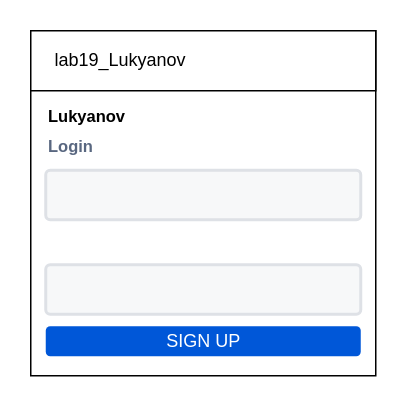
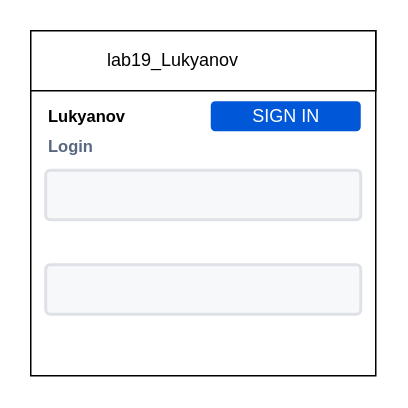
- <mxCell id="4" value="lab19_Lukyanov" style="text;html=1;strokeColor=none;fillColor=none;align=center;verticalAlign=middle;whiteSpace=wrap;rounded=0;" parent="1" vertex="1"><mxGeometry x="60" y="30" width="40" height="20" as="geometry" /></mxCell>
+ <mxCell id="4" value="lab19_Lukyanov" style="text;html=1;strokeColor=none;fillColor=none;align=center;verticalAlign=middle;whiteSpace=wrap;rounded=0;" parent="1" vertex="1"><mxGeometry x="95" y="30" width="40" height="20" as="geometry" /></mxCell>
+ <mxCell id="9" value="SIGN IN" style="rounded=1;fillColor=#0057D8;align=center;strokeColor=none;html=1;fontColor=#ffffff;fontSize=12" parent="1" vertex="1"><mxGeometry x="140" y="67" width="100" height="20" as="geometry" /></mxCell>
- <mxCell id="5" value="SIGN UP" style="rounded=1;fillColor=#0057D8;align=center;strokeColor=none;html=1;fontColor=#ffffff;fontSize=12" parent="1" vertex="1"><mxGeometry x="30" y="217" width="210" height="20" as="geometry" /></mxCell>
